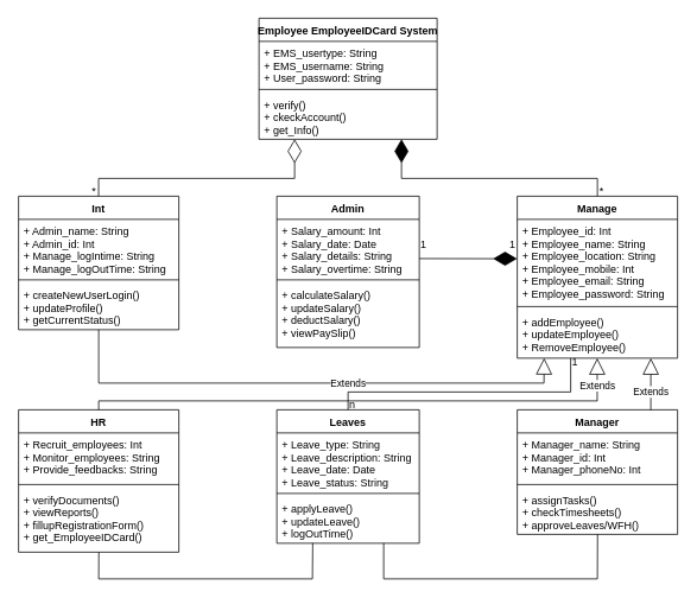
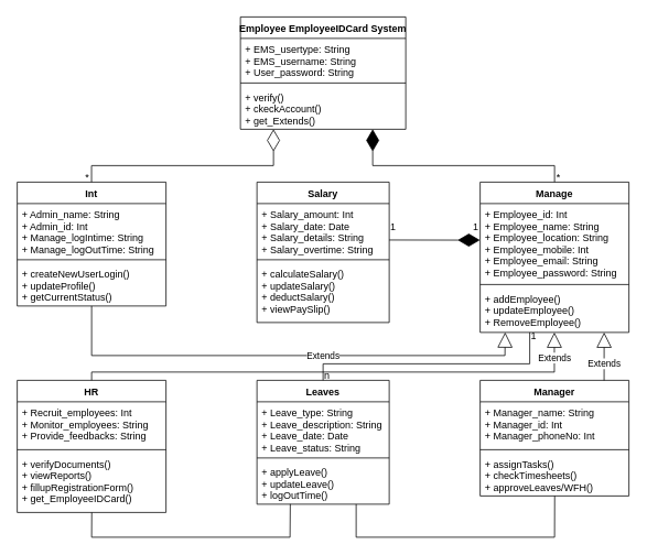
- <mxCell id="21" value="+ verify()&#10;+ ckeckAccount()&#10;+ get_Info()&#10;" style="text;strokeColor=none;fillColor=none;align=left;verticalAlign=top;spacingLeft=4;spacingRight=4;overflow=hidden;rotatable=0;points=[[0,0.5],[1,0.5]];portConstraint=eastwest;" parent="18" vertex="1"><mxGeometry y="84" width="200" height="52" as="geometry" /></mxCell>
+ <mxCell id="21" value="+ verify()&#10;+ ckeckAccount()&#10;+ get_Extends()&#10;" style="text;strokeColor=none;fillColor=none;align=left;verticalAlign=top;spacingLeft=4;spacingRight=4;overflow=hidden;rotatable=0;points=[[0,0.5],[1,0.5]];portConstraint=eastwest;" parent="18" vertex="1"><mxGeometry y="84" width="200" height="52" as="geometry" /></mxCell>
- <mxCell id="10" value="Admin" style="swimlane;fontStyle=1;align=center;verticalAlign=top;childLayout=stackLayout;horizontal=1;startSize=26;horizontalStack=0;resizeParent=1;resizeParentMax=0;resizeLast=0;collapsible=1;marginBottom=0;" parent="1" vertex="1"><mxGeometry x="310" y="220" width="160" height="170" as="geometry" /></mxCell>
+ <mxCell id="10" value="Salary" style="swimlane;fontStyle=1;align=center;verticalAlign=top;childLayout=stackLayout;horizontal=1;startSize=26;horizontalStack=0;resizeParent=1;resizeParentMax=0;resizeLast=0;collapsible=1;marginBottom=0;" parent="1" vertex="1"><mxGeometry x="310" y="220" width="160" height="170" as="geometry" /></mxCell>
